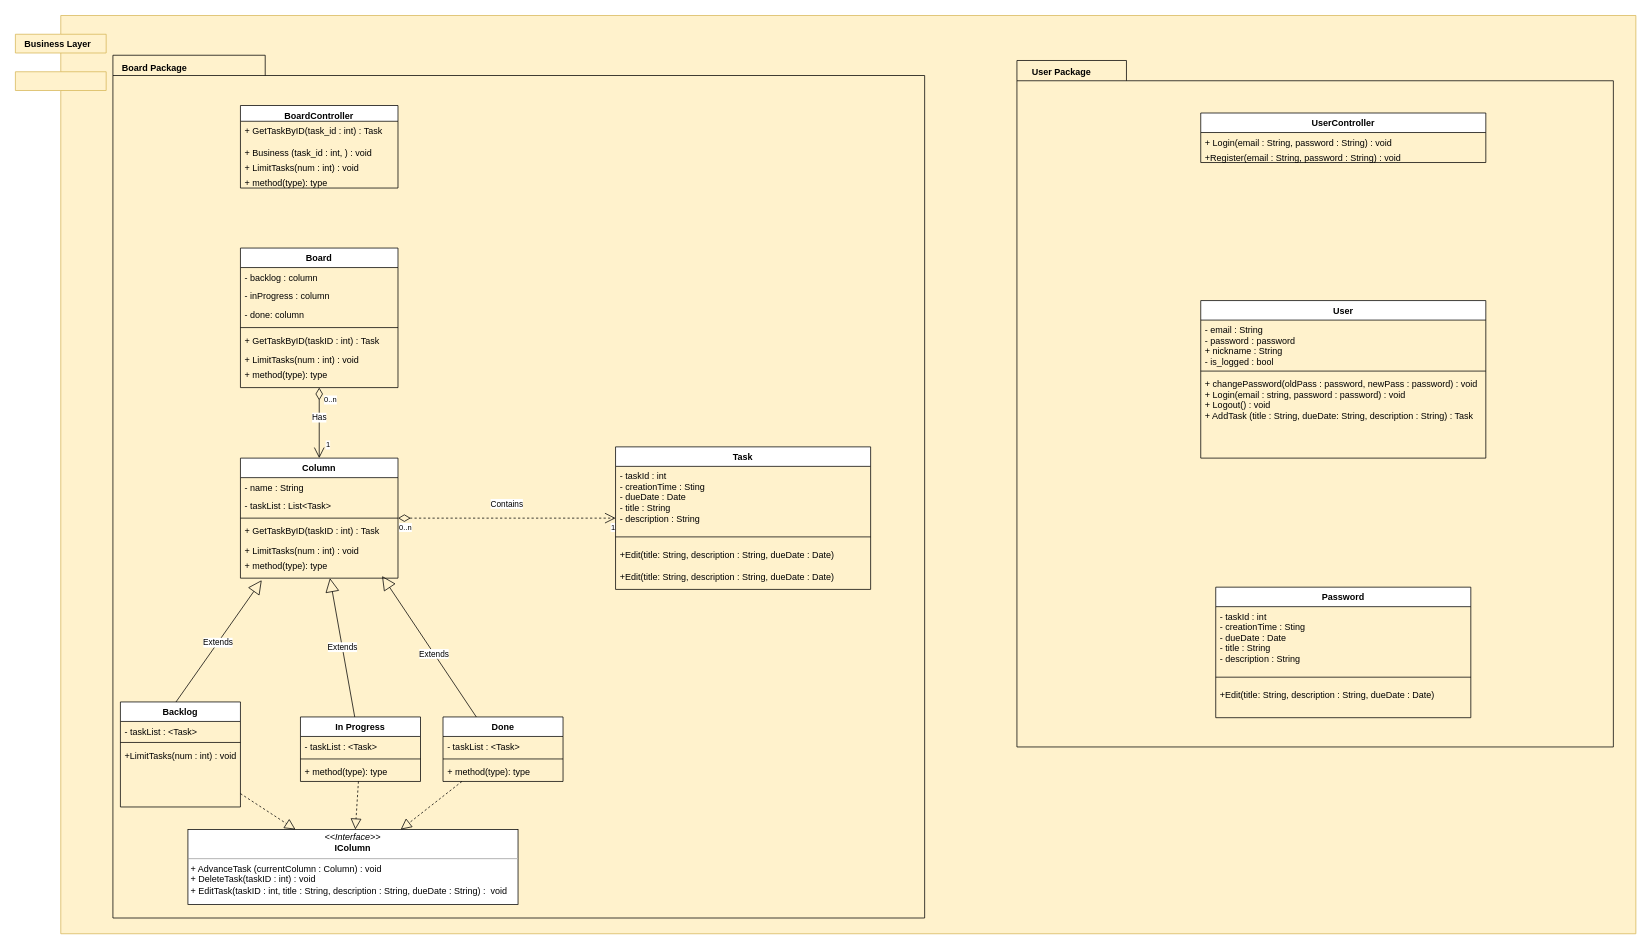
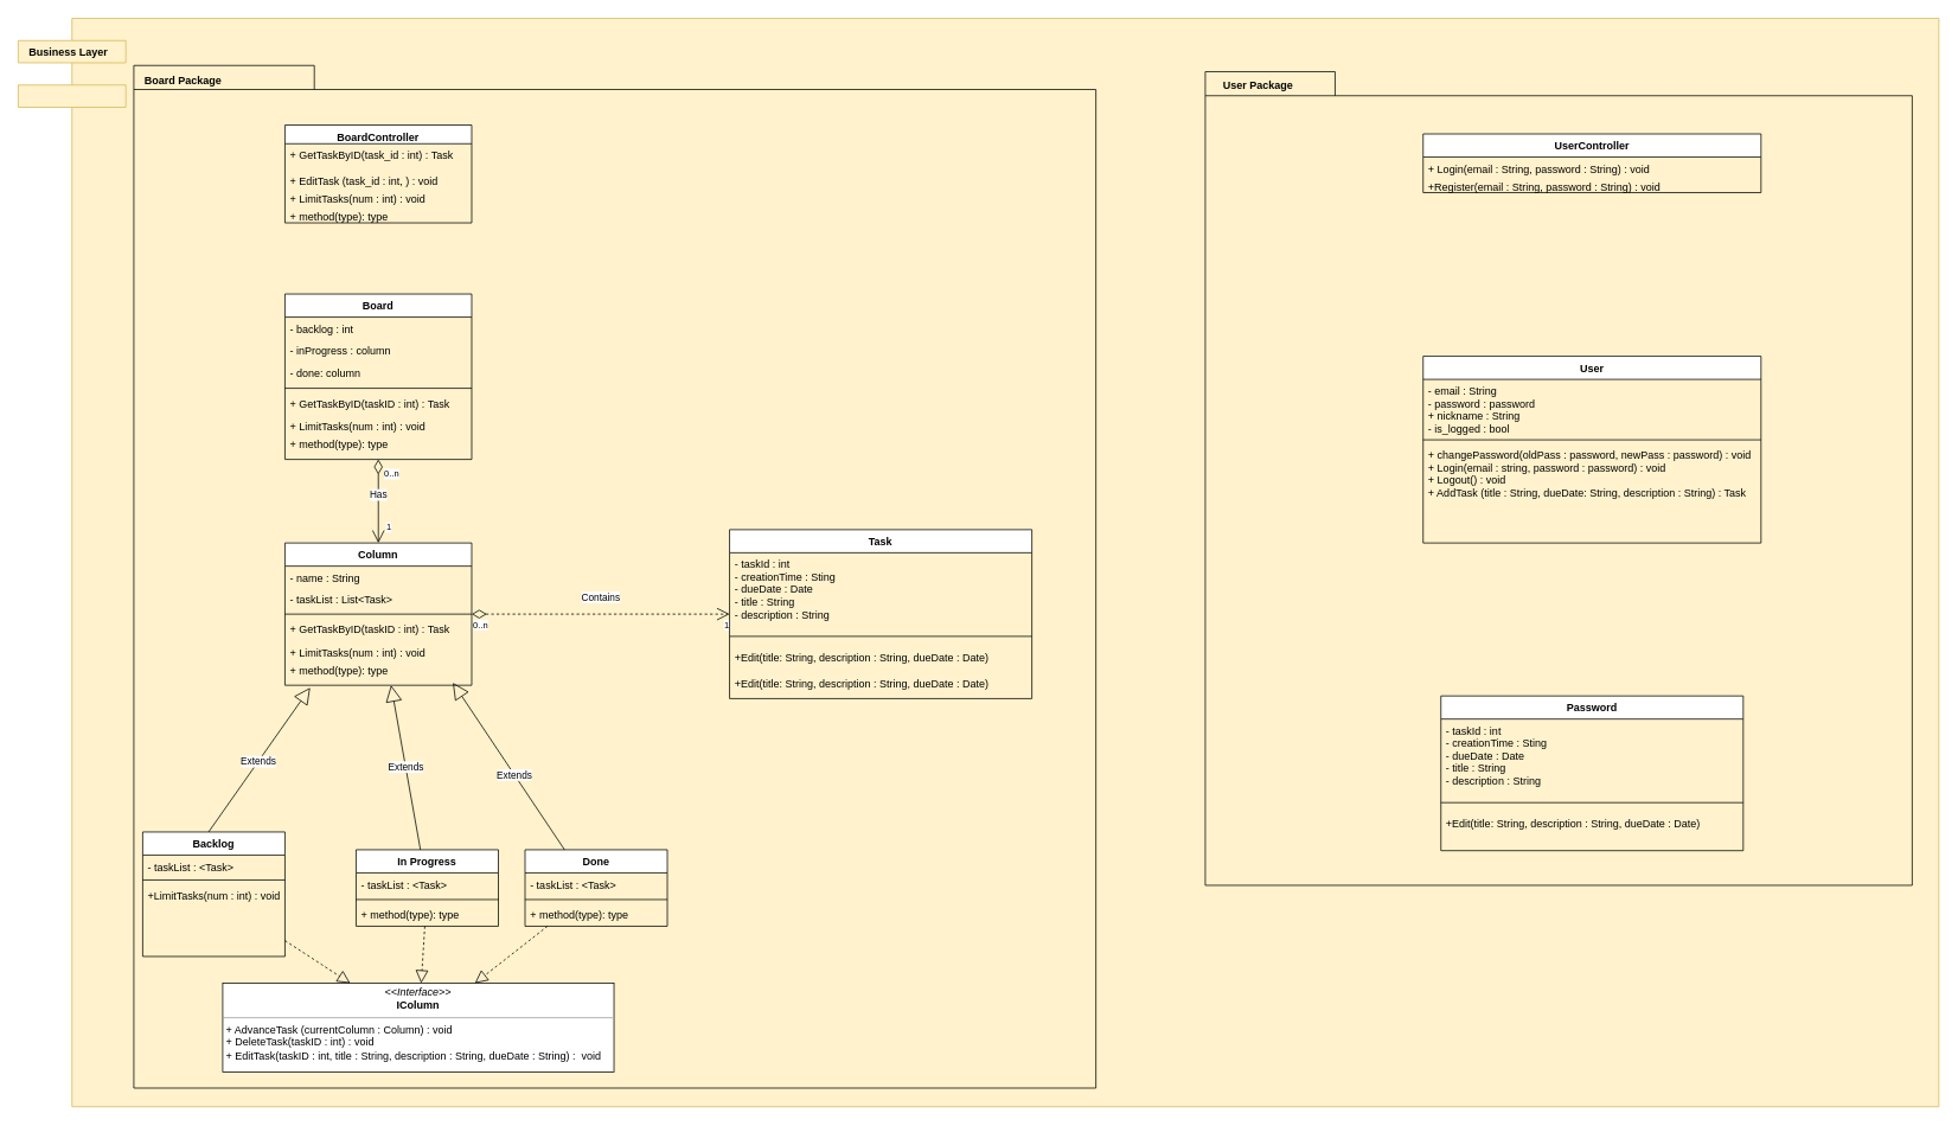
- <mxCell id="63" value="+ Business (task_id : int, ) : void" style="text;strokeColor=none;fillColor=none;align=left;verticalAlign=top;spacingLeft=4;spacingRight=4;overflow=hidden;rotatable=0;points=[[0,0.5],[1,0.5]];portConstraint=eastwest;" parent="61" vertex="1"><mxGeometry y="50" width="210" height="20" as="geometry" /></mxCell>
+ <mxCell id="63" value="+ EditTask (task_id : int, ) : void" style="text;strokeColor=none;fillColor=none;align=left;verticalAlign=top;spacingLeft=4;spacingRight=4;overflow=hidden;rotatable=0;points=[[0,0.5],[1,0.5]];portConstraint=eastwest;" parent="61" vertex="1"><mxGeometry y="50" width="210" height="20" as="geometry" /></mxCell>
- <mxCell id="51" value="- backlog : column" style="text;strokeColor=none;fillColor=none;align=left;verticalAlign=top;spacingLeft=4;spacingRight=4;overflow=hidden;rotatable=0;points=[[0,0.5],[1,0.5]];portConstraint=eastwest;" parent="50" vertex="1"><mxGeometry y="26" width="210" height="24" as="geometry" /></mxCell>
+ <mxCell id="51" value="- backlog : int" style="text;strokeColor=none;fillColor=none;align=left;verticalAlign=top;spacingLeft=4;spacingRight=4;overflow=hidden;rotatable=0;points=[[0,0.5],[1,0.5]];portConstraint=eastwest;" parent="50" vertex="1"><mxGeometry y="26" width="210" height="24" as="geometry" /></mxCell>
